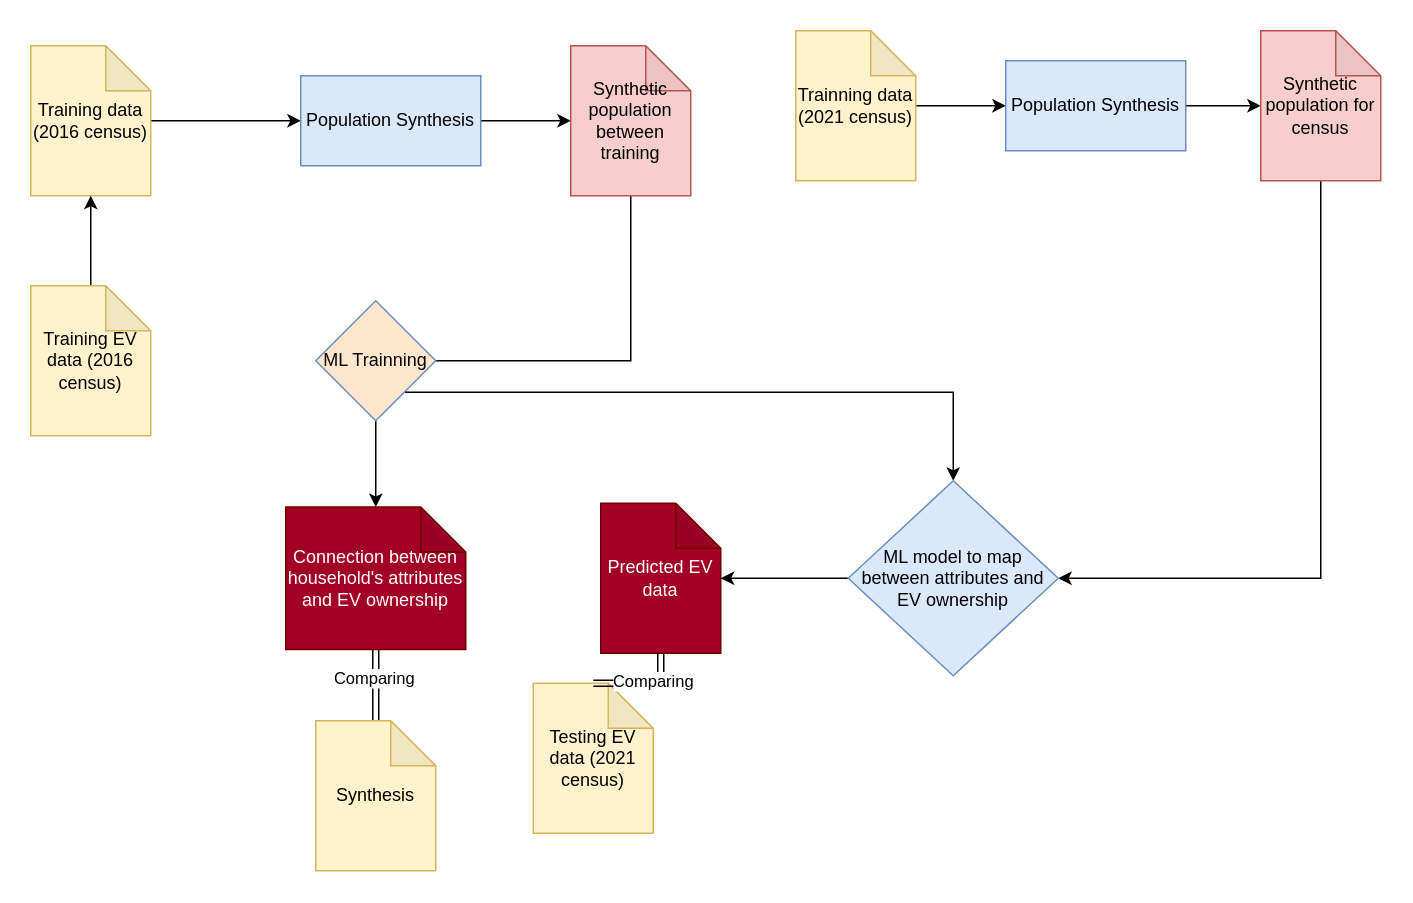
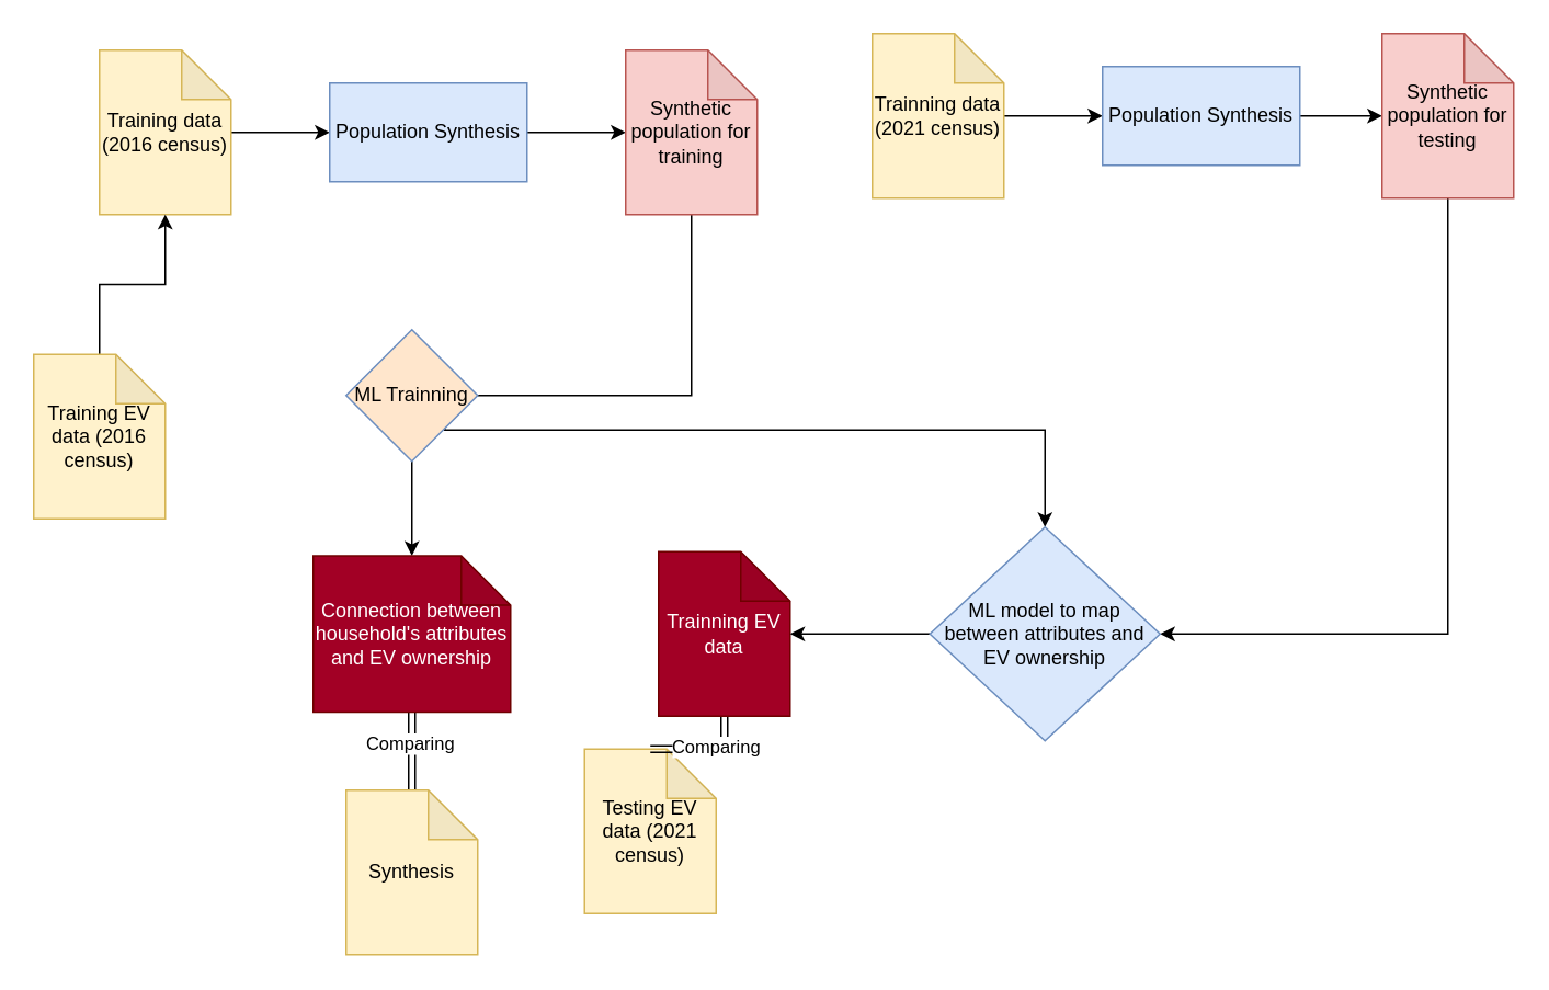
- <mxCell id="13" value="Synthetic population for census" style="shape=note;whiteSpace=wrap;html=1;backgroundOutline=1;darkOpacity=0.05;fillColor=#f8cecc;strokeColor=#b85450;" vertex="1" parent="1"><mxGeometry x="840" y="20" width="80" height="100" as="geometry" /></mxCell>
+ <mxCell id="13" value="Synthetic population for testing" style="shape=note;whiteSpace=wrap;html=1;backgroundOutline=1;darkOpacity=0.05;fillColor=#f8cecc;strokeColor=#b85450;" vertex="1" parent="1"><mxGeometry x="840" y="20" width="80" height="100" as="geometry" /></mxCell>
- <mxCell id="3" value="Training data (2016 census)" style="shape=note;whiteSpace=wrap;html=1;backgroundOutline=1;darkOpacity=0.05;fillColor=#fff2cc;strokeColor=#d6b656;" vertex="1" parent="1"><mxGeometry x="20" y="30" width="80" height="100" as="geometry" /></mxCell>
+ <mxCell id="3" value="Training data (2016 census)" style="shape=note;whiteSpace=wrap;html=1;backgroundOutline=1;darkOpacity=0.05;fillColor=#fff2cc;strokeColor=#d6b656;" vertex="1" parent="1"><mxGeometry x="60" y="30" width="80" height="100" as="geometry" /></mxCell>
- <mxCell id="7" value="Synthetic population between training" style="shape=note;whiteSpace=wrap;html=1;backgroundOutline=1;darkOpacity=0.05;fillColor=#f8cecc;strokeColor=#b85450;" vertex="1" parent="1"><mxGeometry x="380" y="30" width="80" height="100" as="geometry" /></mxCell>
+ <mxCell id="7" value="Synthetic population for training" style="shape=note;whiteSpace=wrap;html=1;backgroundOutline=1;darkOpacity=0.05;fillColor=#f8cecc;strokeColor=#b85450;" vertex="1" parent="1"><mxGeometry x="380" y="30" width="80" height="100" as="geometry" /></mxCell>
- <mxCell id="15" value="Training EV data (2016 census)" style="shape=note;whiteSpace=wrap;html=1;backgroundOutline=1;darkOpacity=0.05;fillColor=#fff2cc;strokeColor=#d6b656;" vertex="1" parent="1"><mxGeometry x="20" y="190" width="80" height="100" as="geometry" /></mxCell>
+ <mxCell id="15" value="Training EV data (2016 census)" style="shape=note;whiteSpace=wrap;html=1;backgroundOutline=1;darkOpacity=0.05;fillColor=#fff2cc;strokeColor=#d6b656;" vertex="1" parent="1"><mxGeometry x="20" y="215" width="80" height="100" as="geometry" /></mxCell>
- <mxCell id="19" value="Predicted EV data" style="shape=note;whiteSpace=wrap;html=1;backgroundOutline=1;darkOpacity=0.05;fillColor=#a20025;strokeColor=#6F0000;fontColor=#ffffff;" vertex="1" parent="1"><mxGeometry x="400" y="335" width="80" height="100" as="geometry" /></mxCell>
+ <mxCell id="19" value="Trainning EV data" style="shape=note;whiteSpace=wrap;html=1;backgroundOutline=1;darkOpacity=0.05;fillColor=#a20025;strokeColor=#6F0000;fontColor=#ffffff;" vertex="1" parent="1"><mxGeometry x="400" y="335" width="80" height="100" as="geometry" /></mxCell>
